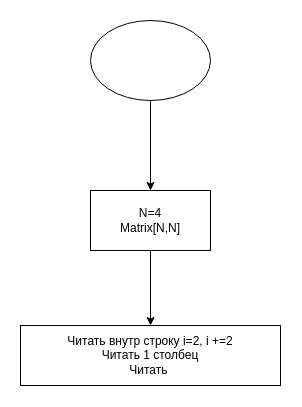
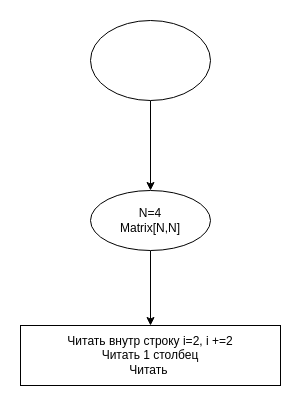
- <mxCell id="5" value="N=4&lt;br&gt;Matrix[N,N]" style="whiteSpace=wrap;html=1;" vertex="1" parent="1"><mxGeometry x="90" y="190" width="120" height="60" as="geometry" /></mxCell>
+ <mxCell id="5" value="N=4&lt;br&gt;Matrix[N,N]" style="ellipse;whiteSpace=wrap;html=1;" vertex="1" parent="1"><mxGeometry x="90" y="190" width="120" height="60" as="geometry" /></mxCell>
